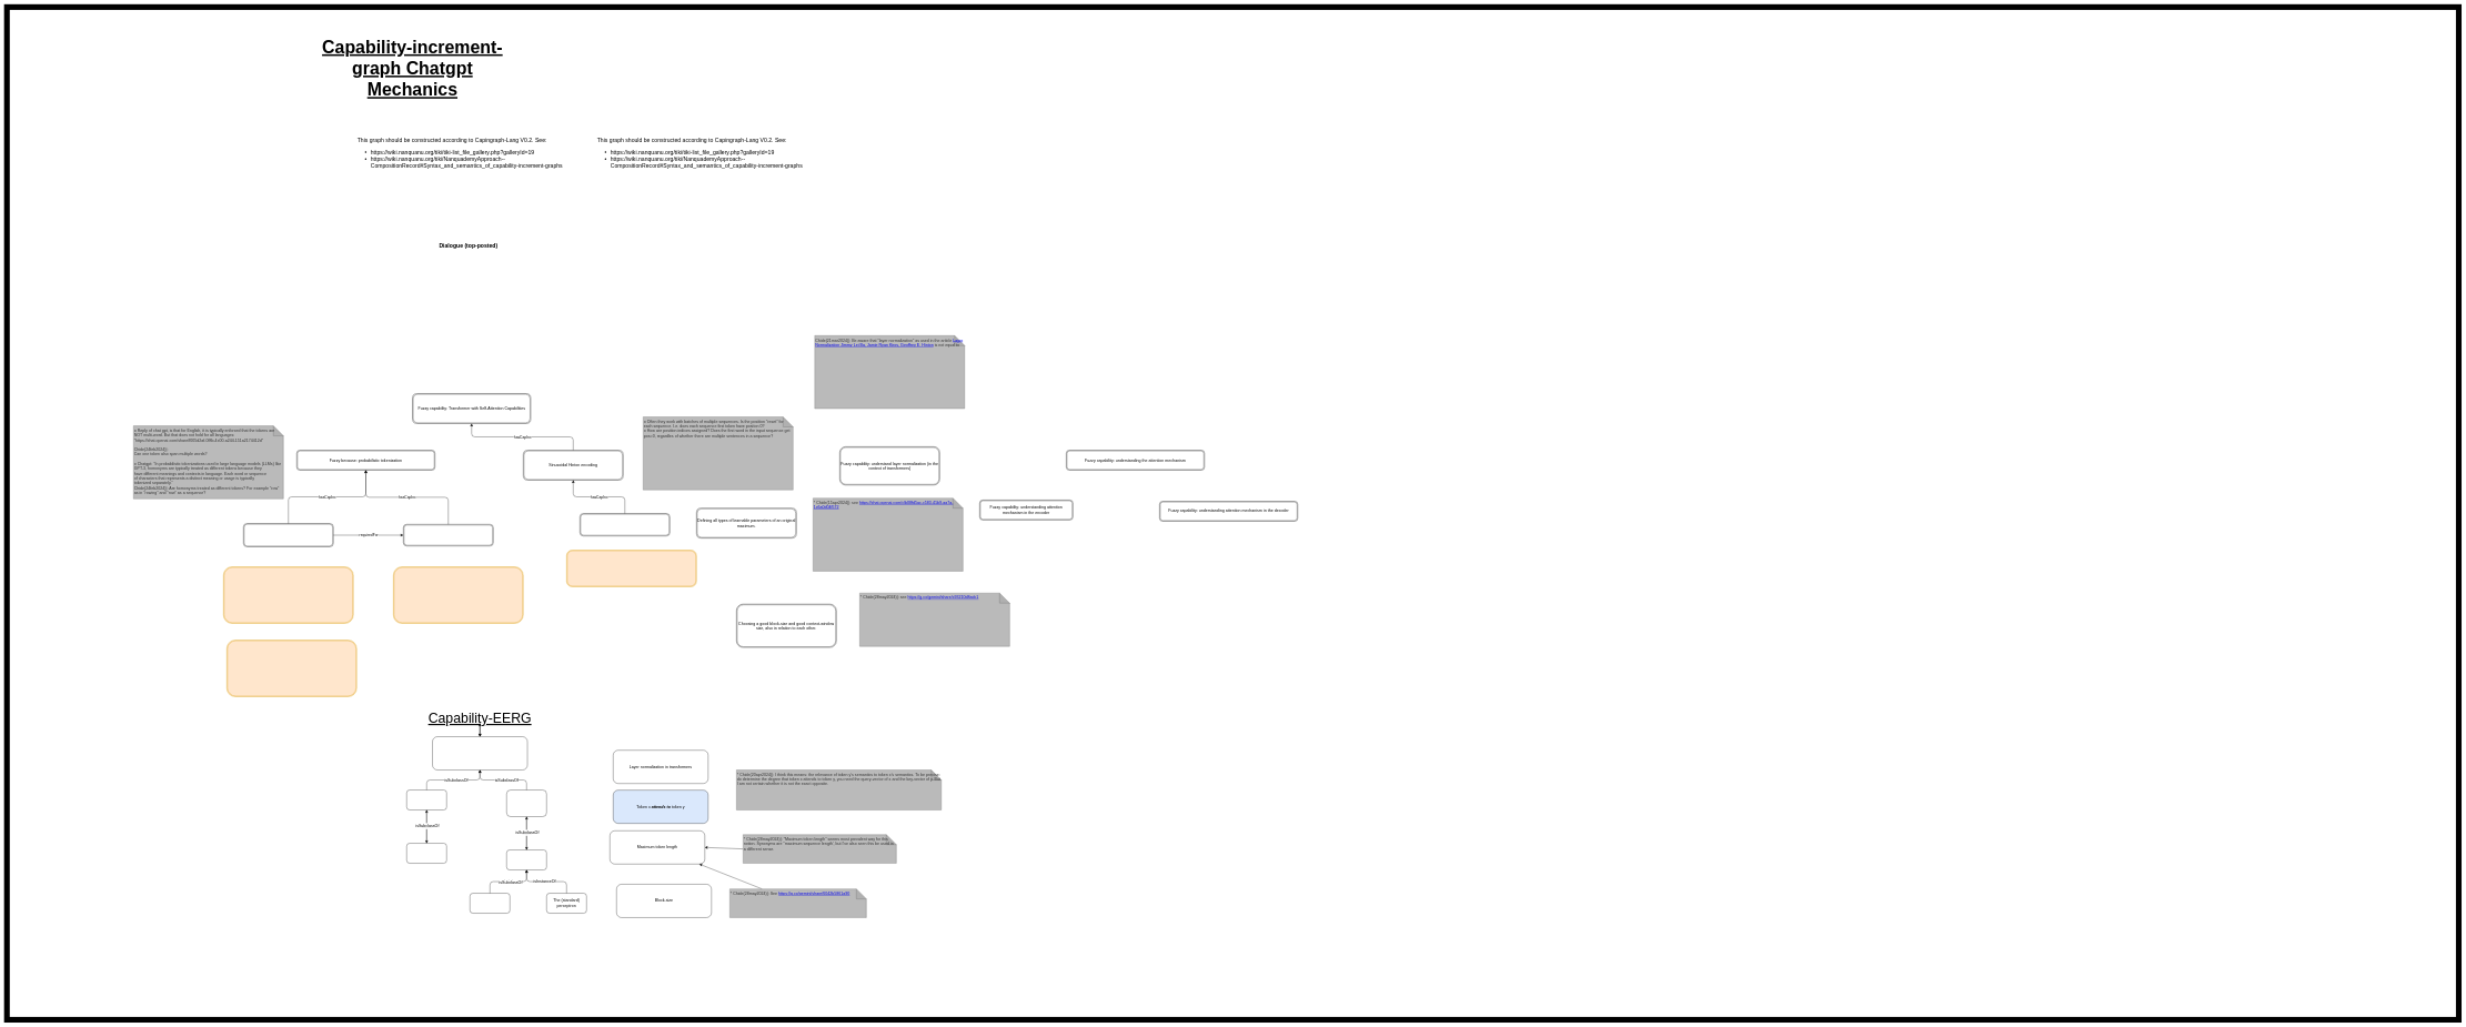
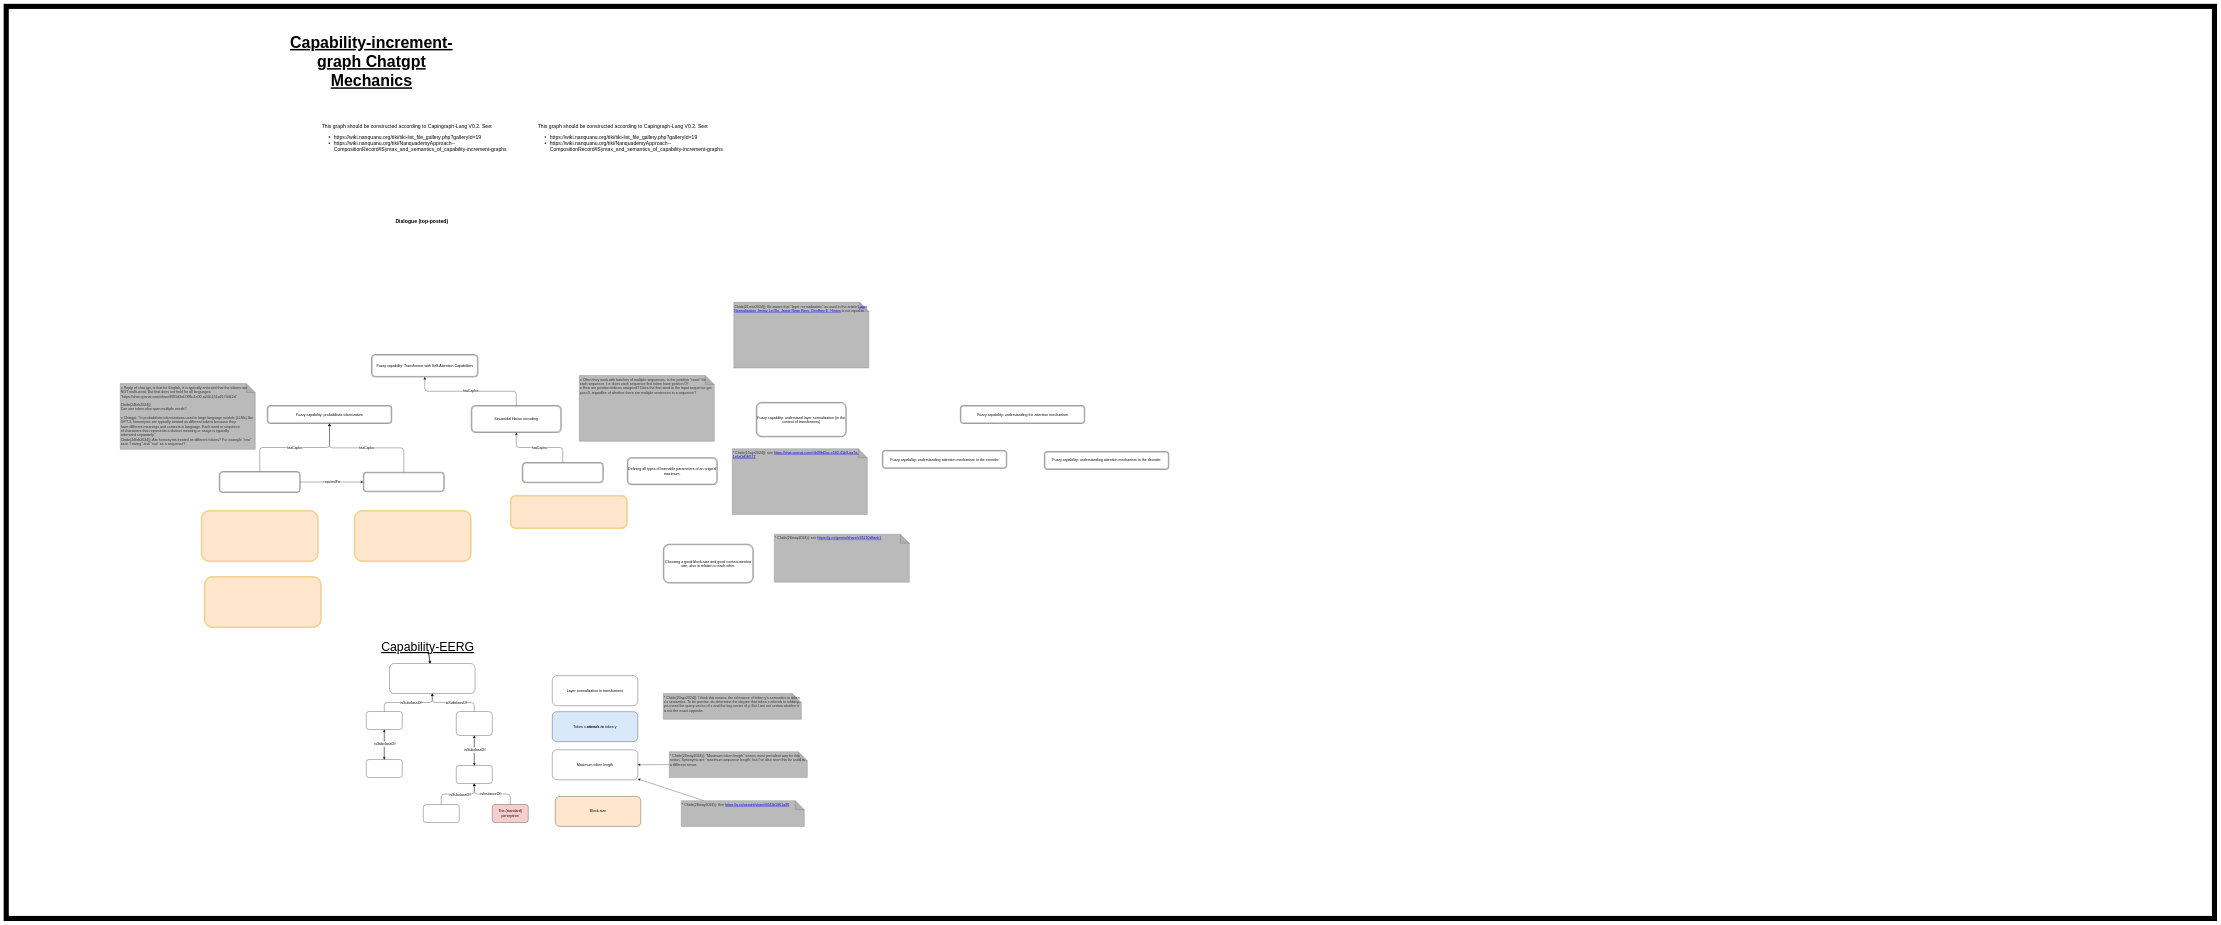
- <mxCell id="3" value="Fuzzy capability: Transformer with Self-Attention Capabilities" style="shape=ext;double=1;rounded=1;whiteSpace=wrap;html=1;" parent="1" vertex="1"><mxGeometry x="1237.5" y="1181" width="355" height="90" as="geometry" /></mxCell>
+ <mxCell id="3" value="Fuzzy capability: Transformer with Self-Attention Capabilities" style="shape=ext;double=1;rounded=1;whiteSpace=wrap;html=1;" parent="1" vertex="1"><mxGeometry x="1237.5" y="1181" width="355" height="75" as="geometry" /></mxCell>
- <mxCell id="41" value="Fuzzy because: probabilistic tokenization" style="shape=ext;double=1;rounded=1;whiteSpace=wrap;html=1;fontSize=12;align=center;verticalAlign=middle;" parent="1" vertex="1"><mxGeometry x="890" y="1351" width="415" height="60" as="geometry" /></mxCell>
+ <mxCell id="41" value="Fuzzy capability: probabilistic tokenization" style="shape=ext;double=1;rounded=1;whiteSpace=wrap;html=1;fontSize=12;align=center;verticalAlign=middle;" parent="1" vertex="1"><mxGeometry x="890" y="1351" width="415" height="60" as="geometry" /></mxCell>
- <mxCell id="67" value="Fuzzy capability: understanding attention mechanism in the encoder" style="shape=ext;double=1;rounded=1;whiteSpace=wrap;html=1;fontSize=12;align=center;verticalAlign=middle;" parent="1" vertex="1"><mxGeometry x="2940" y="1500.59" width="280" height="60" as="geometry" /></mxCell>
+ <mxCell id="67" value="Fuzzy capability: understanding attention mechanism in the encoder" style="shape=ext;double=1;rounded=1;whiteSpace=wrap;html=1;fontSize=12;align=center;verticalAlign=middle;" parent="1" vertex="1"><mxGeometry x="2940" y="1500.59" width="415" height="60" as="geometry" /></mxCell>
- <mxCell id="7" value="Capability-EERG" style="text;html=1;strokeColor=none;fillColor=none;align=center;verticalAlign=middle;whiteSpace=wrap;rounded=0;fontSize=41;fontStyle=4" parent="1" vertex="1"><mxGeometry x="1220" y="2141" width="440" height="30" as="geometry" /></mxCell>
+ <mxCell id="7" value="Capability-EERG" style="text;html=1;strokeColor=none;fillColor=none;align=center;verticalAlign=middle;whiteSpace=wrap;rounded=0;fontSize=41;fontStyle=4" parent="1" vertex="1"><mxGeometry x="1205" y="2141" width="440" height="30" as="geometry" /></mxCell>
- <mxCell id="65" value="* Chide(20apr2024)|: I think this means: the relevance of token y's semantics to token x's semantics. To be precise: do determine the degree that token x attends to token y, you need the query-vector of x and the key-vector of y. But I am not certain whether it is not the exact opposite." style="shape=note;whiteSpace=wrap;html=1;backgroundOutline=1;darkOpacity=0.05;fillColor=#BABABA;strokeColor=#666666;fontColor=#333333;verticalAlign=top;align=left;" parent="1" vertex="1"><mxGeometry x="2210" y="2311" width="615" height="120" as="geometry" /></mxCell>
+ <mxCell id="65" value="* Chide(20apr2024)|: I think this means: the relevance of token y's semantics to token x's semantics. To be precise: do determine the degree that token x attends to token y, you need the query-vector of x and the key-vector of y. But I am not certain whether it is not the exact opposite." style="shape=note;whiteSpace=wrap;html=1;backgroundOutline=1;darkOpacity=0.05;fillColor=#BABABA;strokeColor=#666666;fontColor=#333333;verticalAlign=top;align=left;" parent="1" vertex="1"><mxGeometry x="2210" y="2311" width="460" height="86" as="geometry" /></mxCell>
- <mxCell id="69" value="Maximum token length" style="rounded=1;whiteSpace=wrap;html=1;fontSize=12;" parent="1" vertex="1"><mxGeometry x="1830" y="2493.46" width="285" height="100" as="geometry" /></mxCell>
+ <mxCell id="69" value="Maximum token length" style="rounded=1;whiteSpace=wrap;html=1;fontSize=12;" parent="1" vertex="1"><mxGeometry x="1840" y="2498.46" width="285" height="100" as="geometry" /></mxCell>
- <mxCell id="70" value="Block-size" style="rounded=1;whiteSpace=wrap;html=1;fontSize=12;" parent="1" vertex="1"><mxGeometry x="1850" y="2654" width="285" height="100" as="geometry" /></mxCell>
+ <mxCell id="70" value="Block-size" style="rounded=1;whiteSpace=wrap;html=1;fontSize=12;fillColor=#ffe6cc;" parent="1" vertex="1"><mxGeometry x="1850" y="2654" width="285" height="100" as="geometry" /></mxCell>
- <mxCell id="29" value="&lt;div&gt;The (standard) perceptron&lt;br&gt;&lt;/div&gt;" style="rounded=1;whiteSpace=wrap;html=1;fontSize=12;" parent="1" vertex="1"><mxGeometry x="1640" y="2681" width="120" height="60" as="geometry" /></mxCell>
+ <mxCell id="29" value="&lt;div&gt;The (standard) perceptron&lt;br&gt;&lt;/div&gt;" style="rounded=1;whiteSpace=wrap;html=1;fontSize=12;fillColor=#f8cecc;" parent="1" vertex="1"><mxGeometry x="1640" y="2681" width="120" height="60" as="geometry" /></mxCell>
- <mxCell id="74" value="* Chide(28may2024)|: See &lt;a href=&quot;https://g.co/gemini/share/6042b5861a90&quot;&gt;https://g.co/gemini/share/6042b5861a90&lt;br&gt;&lt;/a&gt;" style="shape=note;whiteSpace=wrap;html=1;backgroundOutline=1;darkOpacity=0.05;fillColor=#BABABA;strokeColor=#666666;fontColor=#333333;verticalAlign=top;align=left;" parent="1" vertex="1"><mxGeometry x="2190" y="2668" width="410" height="86" as="geometry" /></mxCell>
+ <mxCell id="74" value="* Chide(28may2024)|: See &lt;a href=&quot;https://g.co/gemini/share/6042b5861a90&quot;&gt;https://g.co/gemini/share/6042b5861a90&lt;br&gt;&lt;/a&gt;" style="shape=note;whiteSpace=wrap;html=1;backgroundOutline=1;darkOpacity=0.05;fillColor=#BABABA;strokeColor=#666666;fontColor=#333333;verticalAlign=top;align=left;" parent="1" vertex="1"><mxGeometry x="2270" y="2668" width="410" height="86" as="geometry" /></mxCell>
